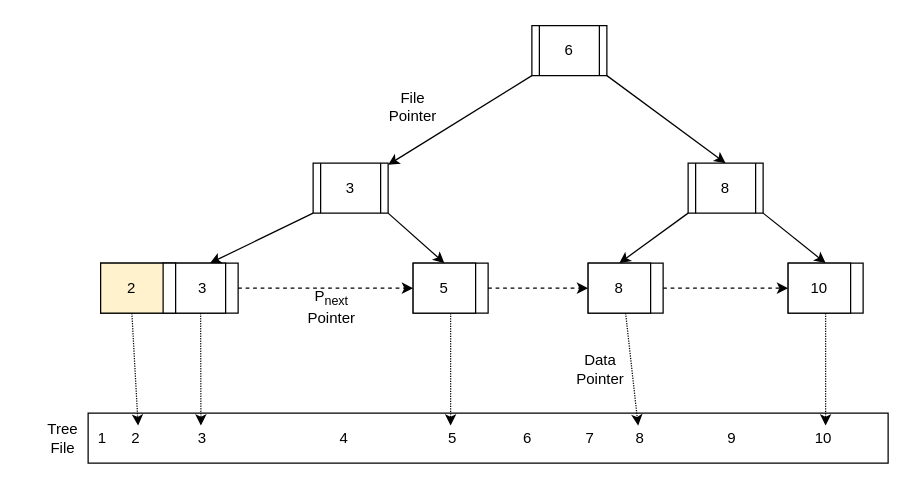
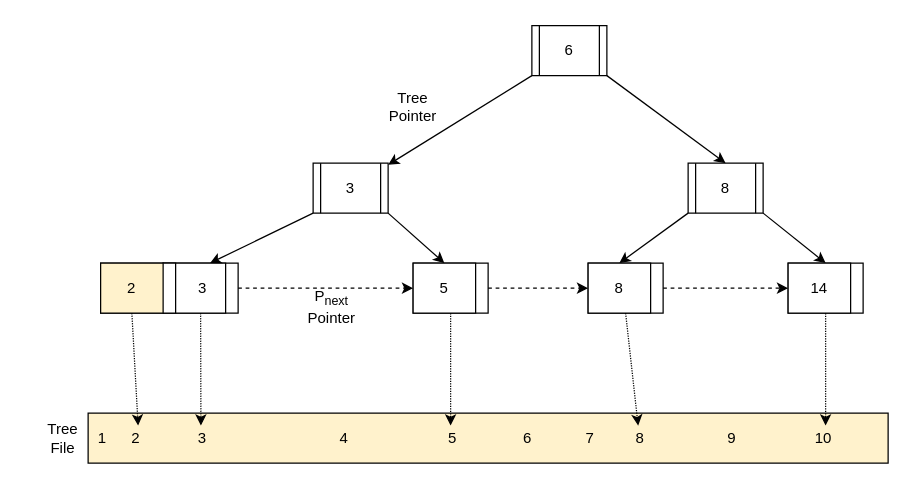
- <mxCell id="35" value="File Pointer" style="text;html=1;strokeColor=none;fillColor=none;align=center;verticalAlign=middle;whiteSpace=wrap;rounded=0;" vertex="1" parent="1"><mxGeometry x="300" y="70" width="60" height="30" as="geometry" /></mxCell>
+ <mxCell id="35" value="Tree Pointer" style="text;html=1;strokeColor=none;fillColor=none;align=center;verticalAlign=middle;whiteSpace=wrap;rounded=0;" vertex="1" parent="1"><mxGeometry x="300" y="70" width="60" height="30" as="geometry" /></mxCell>
- <mxCell id="16" value="10" style="rounded=0;whiteSpace=wrap;html=1;" vertex="1" parent="14"><mxGeometry width="50" height="40" as="geometry" /></mxCell>
+ <mxCell id="16" value="14" style="rounded=0;whiteSpace=wrap;html=1;" vertex="1" parent="14"><mxGeometry width="50" height="40" as="geometry" /></mxCell>
- <mxCell id="37" value="Data Pointer" style="text;html=1;strokeColor=none;fillColor=none;align=center;verticalAlign=middle;whiteSpace=wrap;rounded=0;" vertex="1" parent="1"><mxGeometry x="450" y="280" width="60" height="30" as="geometry" /></mxCell>
- <mxCell id="20" value="1&amp;nbsp; &amp;nbsp; &amp;nbsp; 2&amp;nbsp; &amp;nbsp; &amp;nbsp; &amp;nbsp; &amp;nbsp; &amp;nbsp; &amp;nbsp; 3&amp;nbsp; &amp;nbsp; &amp;nbsp; &amp;nbsp; &amp;nbsp; &amp;nbsp; &amp;nbsp; &amp;nbsp; &amp;nbsp; &amp;nbsp; &amp;nbsp; &amp;nbsp; &amp;nbsp; &amp;nbsp; &amp;nbsp; &amp;nbsp; 4&amp;nbsp; &amp;nbsp; &amp;nbsp; &amp;nbsp; &amp;nbsp; &amp;nbsp; &amp;nbsp; &amp;nbsp; &amp;nbsp; &amp;nbsp; &amp;nbsp; &amp;nbsp; 5&amp;nbsp; &amp;nbsp; &amp;nbsp; &amp;nbsp; &amp;nbsp; &amp;nbsp; &amp;nbsp; &amp;nbsp; 6&amp;nbsp; &amp;nbsp; &amp;nbsp; &amp;nbsp; &amp;nbsp; &amp;nbsp; &amp;nbsp;7&amp;nbsp; &amp;nbsp; &amp;nbsp; &amp;nbsp; &amp;nbsp; 8&amp;nbsp; &amp;nbsp; &amp;nbsp; &amp;nbsp; &amp;nbsp; &amp;nbsp; &amp;nbsp; &amp;nbsp; &amp;nbsp; &amp;nbsp; 9&amp;nbsp; &amp;nbsp; &amp;nbsp; &amp;nbsp; &amp;nbsp; &amp;nbsp; &amp;nbsp; &amp;nbsp; &amp;nbsp; &amp;nbsp;10&amp;nbsp; &amp;nbsp; &amp;nbsp; &amp;nbsp; &amp;nbsp; &amp;nbsp;" style="rounded=0;whiteSpace=wrap;html=1;" vertex="1" parent="1"><mxGeometry x="70" y="330" width="640" height="40" as="geometry" /></mxCell>
+ <mxCell id="20" value="1&amp;nbsp; &amp;nbsp; &amp;nbsp; 2&amp;nbsp; &amp;nbsp; &amp;nbsp; &amp;nbsp; &amp;nbsp; &amp;nbsp; &amp;nbsp; 3&amp;nbsp; &amp;nbsp; &amp;nbsp; &amp;nbsp; &amp;nbsp; &amp;nbsp; &amp;nbsp; &amp;nbsp; &amp;nbsp; &amp;nbsp; &amp;nbsp; &amp;nbsp; &amp;nbsp; &amp;nbsp; &amp;nbsp; &amp;nbsp; 4&amp;nbsp; &amp;nbsp; &amp;nbsp; &amp;nbsp; &amp;nbsp; &amp;nbsp; &amp;nbsp; &amp;nbsp; &amp;nbsp; &amp;nbsp; &amp;nbsp; &amp;nbsp; 5&amp;nbsp; &amp;nbsp; &amp;nbsp; &amp;nbsp; &amp;nbsp; &amp;nbsp; &amp;nbsp; &amp;nbsp; 6&amp;nbsp; &amp;nbsp; &amp;nbsp; &amp;nbsp; &amp;nbsp; &amp;nbsp; &amp;nbsp;7&amp;nbsp; &amp;nbsp; &amp;nbsp; &amp;nbsp; &amp;nbsp; 8&amp;nbsp; &amp;nbsp; &amp;nbsp; &amp;nbsp; &amp;nbsp; &amp;nbsp; &amp;nbsp; &amp;nbsp; &amp;nbsp; &amp;nbsp; 9&amp;nbsp; &amp;nbsp; &amp;nbsp; &amp;nbsp; &amp;nbsp; &amp;nbsp; &amp;nbsp; &amp;nbsp; &amp;nbsp; &amp;nbsp;10&amp;nbsp; &amp;nbsp; &amp;nbsp; &amp;nbsp; &amp;nbsp; &amp;nbsp;" style="rounded=0;whiteSpace=wrap;html=1;fillColor=#fff2cc;" vertex="1" parent="1"><mxGeometry x="70" y="330" width="640" height="40" as="geometry" /></mxCell>
